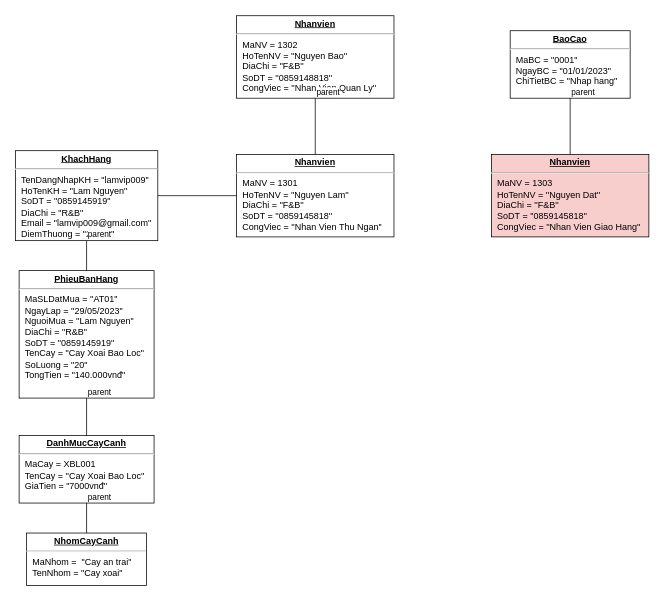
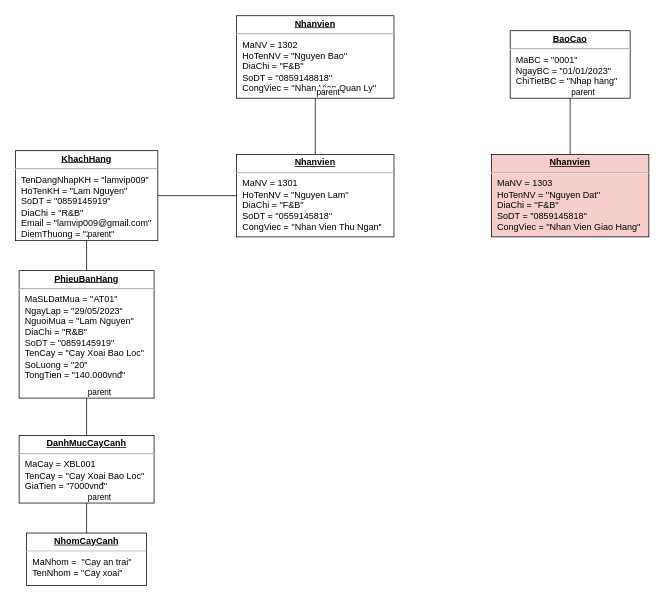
- <mxCell id="2" value="&lt;p style=&quot;margin:0px;margin-top:4px;text-align:center;text-decoration:underline;&quot;&gt;&lt;b&gt;Nhanvien&lt;/b&gt;&lt;/p&gt;&lt;hr&gt;&lt;p style=&quot;margin:0px;margin-left:8px;&quot;&gt;MaNV = 1301&lt;br&gt;HoTenNV = ''Nguyen Lam''&lt;br&gt;DiaChi = ''F&amp;amp;B''&lt;/p&gt;&lt;p style=&quot;margin:0px;margin-left:8px;&quot;&gt;SoDT = ''0859145818''&lt;/p&gt;&lt;p style=&quot;margin:0px;margin-left:8px;&quot;&gt;CongViec = ''Nhan Vien Thu Ngan''&lt;/p&gt;&lt;p style=&quot;margin:0px;margin-left:8px;&quot;&gt;&lt;br&gt;&lt;/p&gt;" style="verticalAlign=top;align=left;overflow=fill;fontSize=12;fontFamily=Helvetica;html=1;whiteSpace=wrap;" vertex="1" parent="1"><mxGeometry x="315" y="205" width="210" height="110" as="geometry" /></mxCell>
+ <mxCell id="2" value="&lt;p style=&quot;margin:0px;margin-top:4px;text-align:center;text-decoration:underline;&quot;&gt;&lt;b&gt;Nhanvien&lt;/b&gt;&lt;/p&gt;&lt;hr&gt;&lt;p style=&quot;margin:0px;margin-left:8px;&quot;&gt;MaNV = 1301&lt;br&gt;HoTenNV = ''Nguyen Lam''&lt;br&gt;DiaChi = ''F&amp;amp;B''&lt;/p&gt;&lt;p style=&quot;margin:0px;margin-left:8px;&quot;&gt;SoDT = ''0559145818''&lt;/p&gt;&lt;p style=&quot;margin:0px;margin-left:8px;&quot;&gt;CongViec = ''Nhan Vien Thu Ngan''&lt;/p&gt;&lt;p style=&quot;margin:0px;margin-left:8px;&quot;&gt;&lt;br&gt;&lt;/p&gt;" style="verticalAlign=top;align=left;overflow=fill;fontSize=12;fontFamily=Helvetica;html=1;whiteSpace=wrap;" vertex="1" parent="1"><mxGeometry x="315" y="205" width="210" height="110" as="geometry" /></mxCell>
